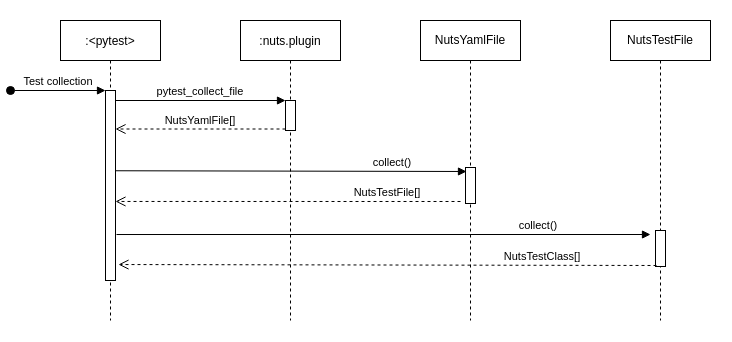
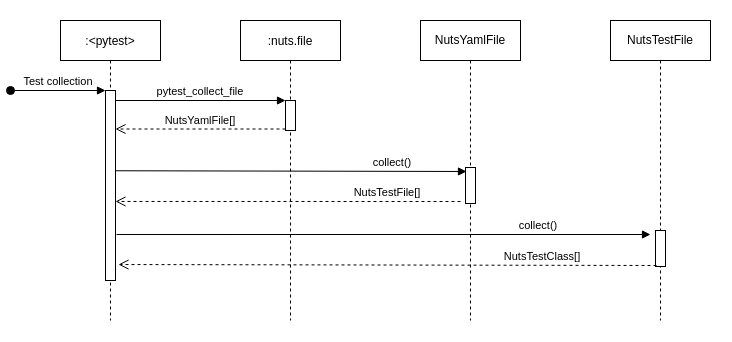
- <mxCell id="5" value=":nuts.plugin" style="shape=umlLifeline;perimeter=lifelinePerimeter;container=1;collapsible=0;recursiveResize=0;rounded=0;shadow=0;strokeWidth=1;" parent="1" vertex="1"><mxGeometry x="200" y="20" width="100" height="300" as="geometry" /></mxCell>
+ <mxCell id="5" value=":nuts.file" style="shape=umlLifeline;perimeter=lifelinePerimeter;container=1;collapsible=0;recursiveResize=0;rounded=0;shadow=0;strokeWidth=1;" parent="1" vertex="1"><mxGeometry x="200" y="20" width="100" height="300" as="geometry" /></mxCell>
